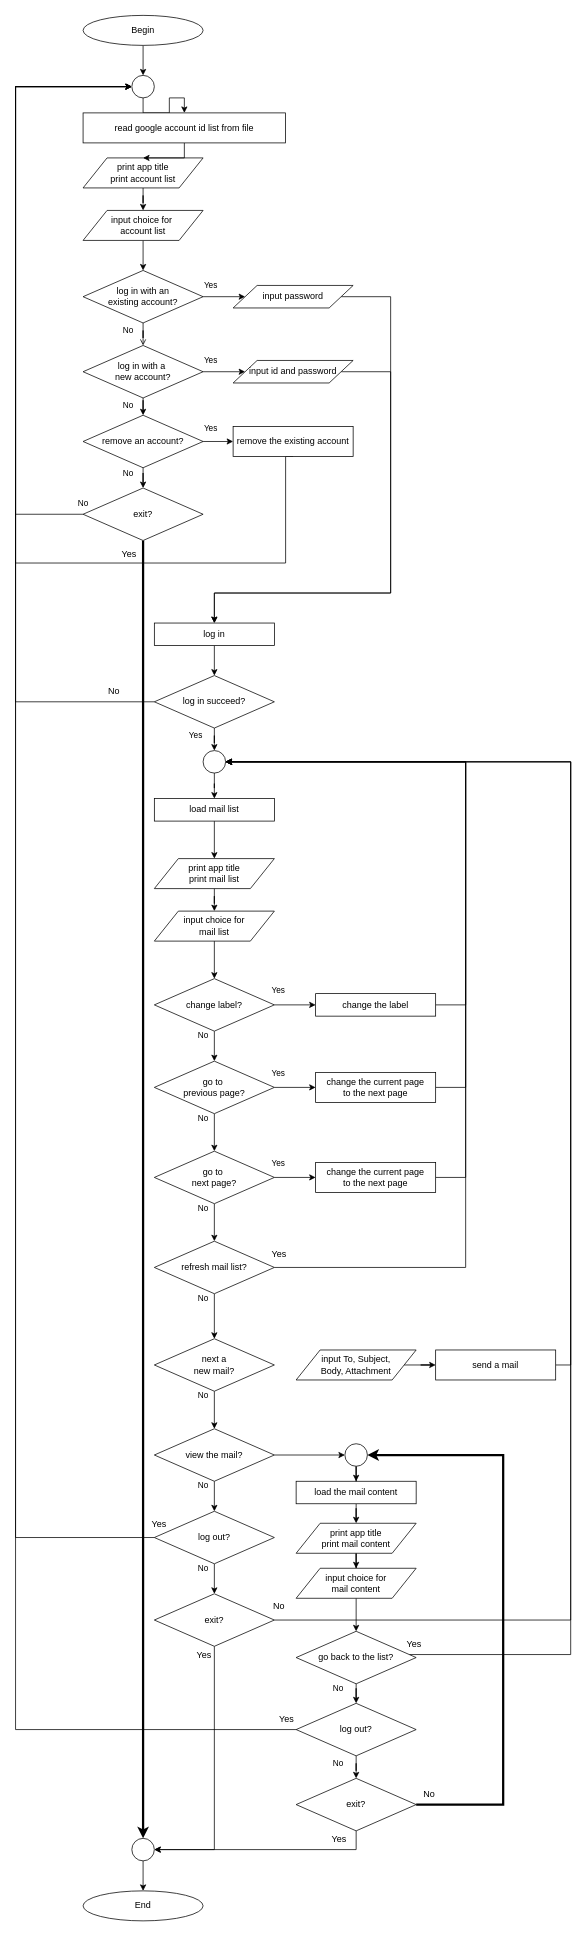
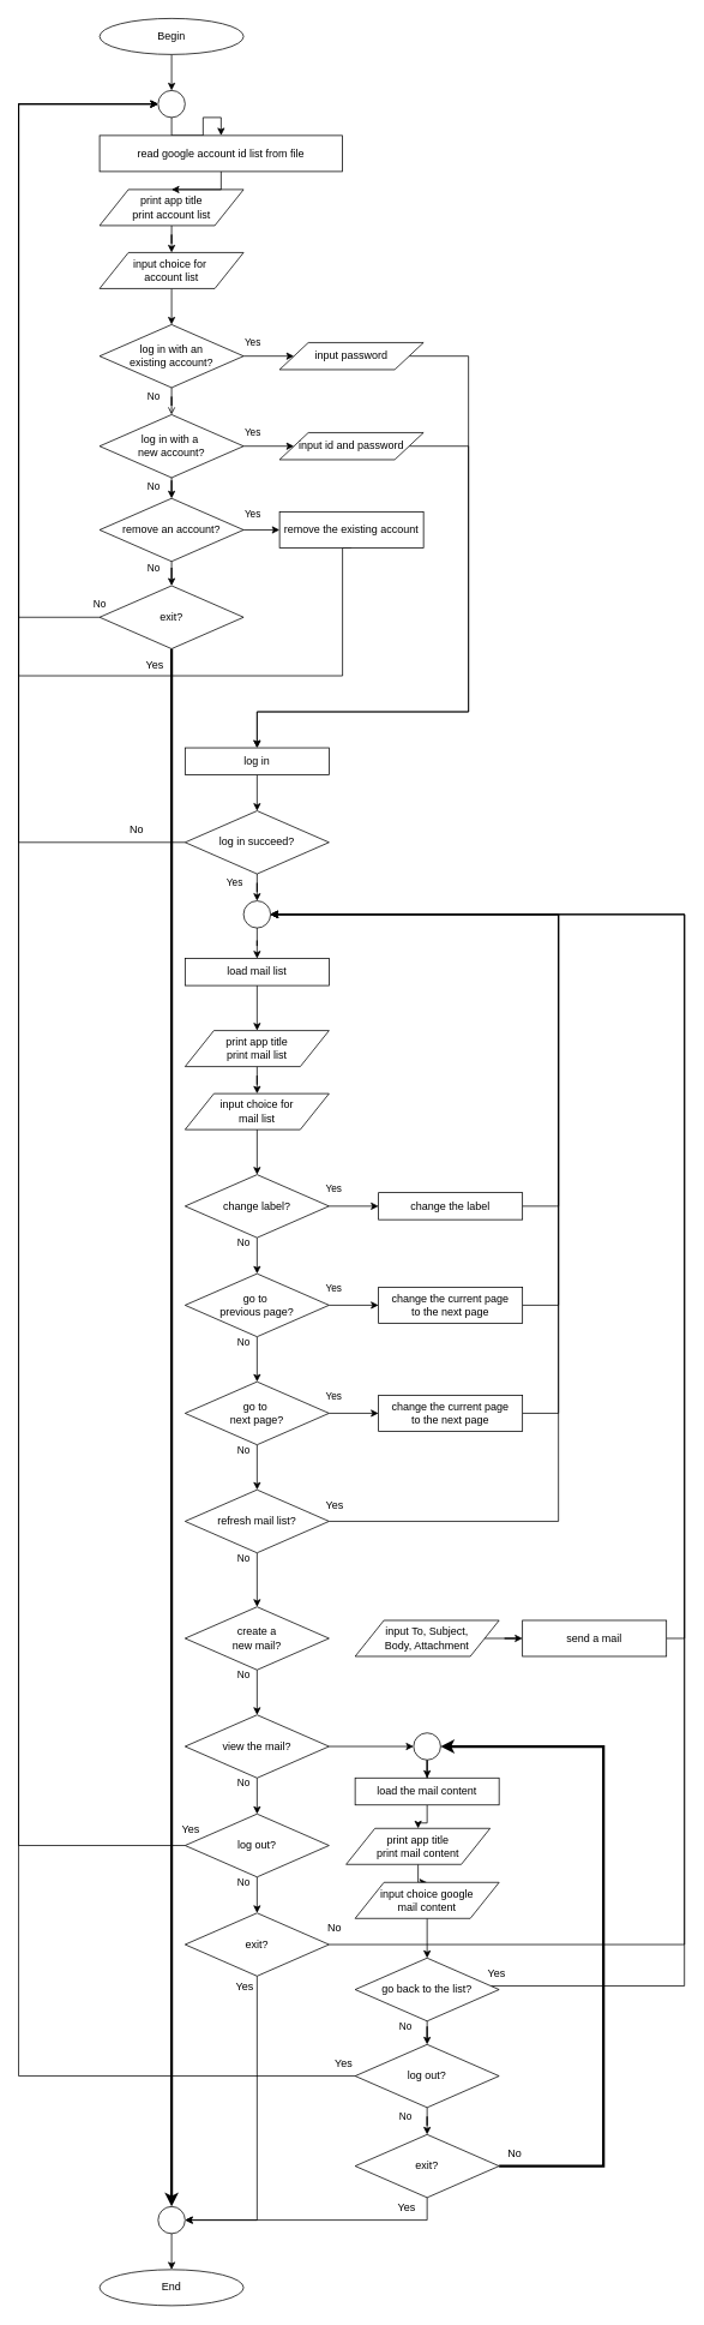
- <mxCell id="54" value="next a&lt;br&gt;new mail?" style="rhombus;whiteSpace=wrap;html=1;" parent="1" vertex="1"><mxGeometry x="205" y="1784" width="160" height="70" as="geometry" /></mxCell>
+ <mxCell id="54" value="create a&lt;br&gt;new mail?" style="rhombus;whiteSpace=wrap;html=1;" parent="1" vertex="1"><mxGeometry x="205" y="1784" width="160" height="70" as="geometry" /></mxCell>
- <mxCell id="85" value="print app title&lt;br&gt;print mail content" style="shape=parallelogram;perimeter=parallelogramPerimeter;whiteSpace=wrap;html=1;" parent="1" vertex="1"><mxGeometry x="394" y="2030" width="160" height="40" as="geometry" /></mxCell>
+ <mxCell id="85" value="print app title&lt;br&gt;print mail content" style="shape=parallelogram;perimeter=parallelogramPerimeter;whiteSpace=wrap;html=1;" parent="1" vertex="1"><mxGeometry x="384" y="2030" width="160" height="40" as="geometry" /></mxCell>
- <mxCell id="89" value="input choice for&lt;br&gt;mail content" style="shape=parallelogram;perimeter=parallelogramPerimeter;whiteSpace=wrap;html=1;" parent="1" vertex="1"><mxGeometry x="394" y="2090" width="160" height="40" as="geometry" /></mxCell>
+ <mxCell id="89" value="input choice google&lt;br&gt;mail content" style="shape=parallelogram;perimeter=parallelogramPerimeter;whiteSpace=wrap;html=1;" parent="1" vertex="1"><mxGeometry x="394" y="2090" width="160" height="40" as="geometry" /></mxCell>
